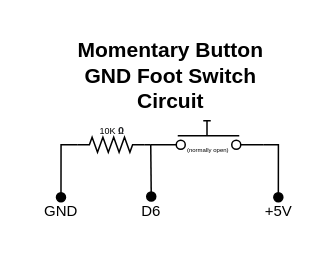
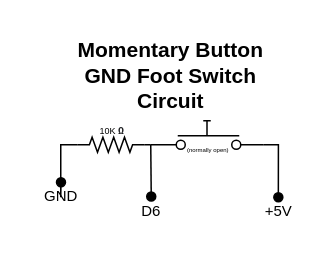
- <mxCell id="6" value="GND" style="text;html=1;align=center;verticalAlign=middle;resizable=0;points=[];autosize=1;fontSize=10;" vertex="1" parent="1"><mxGeometry x="20" y="130" width="40" height="20" as="geometry" /></mxCell>
+ <mxCell id="6" value="GND" style="text;html=1;align=center;verticalAlign=middle;resizable=0;points=[];autosize=1;fontSize=10;" vertex="1" parent="1"><mxGeometry x="20" y="120" width="40" height="20" as="geometry" /></mxCell>
